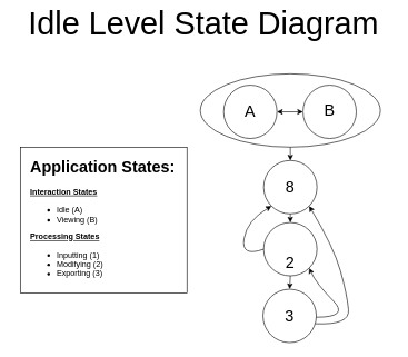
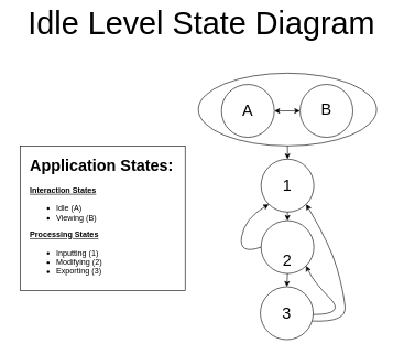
- <mxCell id="13" value="&lt;span style=&quot;font-size: 24px;&quot;&gt;8&lt;/span&gt;" style="text;html=1;strokeColor=none;fillColor=none;align=center;verticalAlign=middle;whiteSpace=wrap;rounded=0;" vertex="1" parent="11"><mxGeometry x="10" y="25" width="60" height="30" as="geometry" /></mxCell>
+ <mxCell id="13" value="&lt;span style=&quot;font-size: 24px;&quot;&gt;1&lt;/span&gt;" style="text;html=1;strokeColor=none;fillColor=none;align=center;verticalAlign=middle;whiteSpace=wrap;rounded=0;" vertex="1" parent="11"><mxGeometry x="10" y="25" width="60" height="30" as="geometry" /></mxCell>
